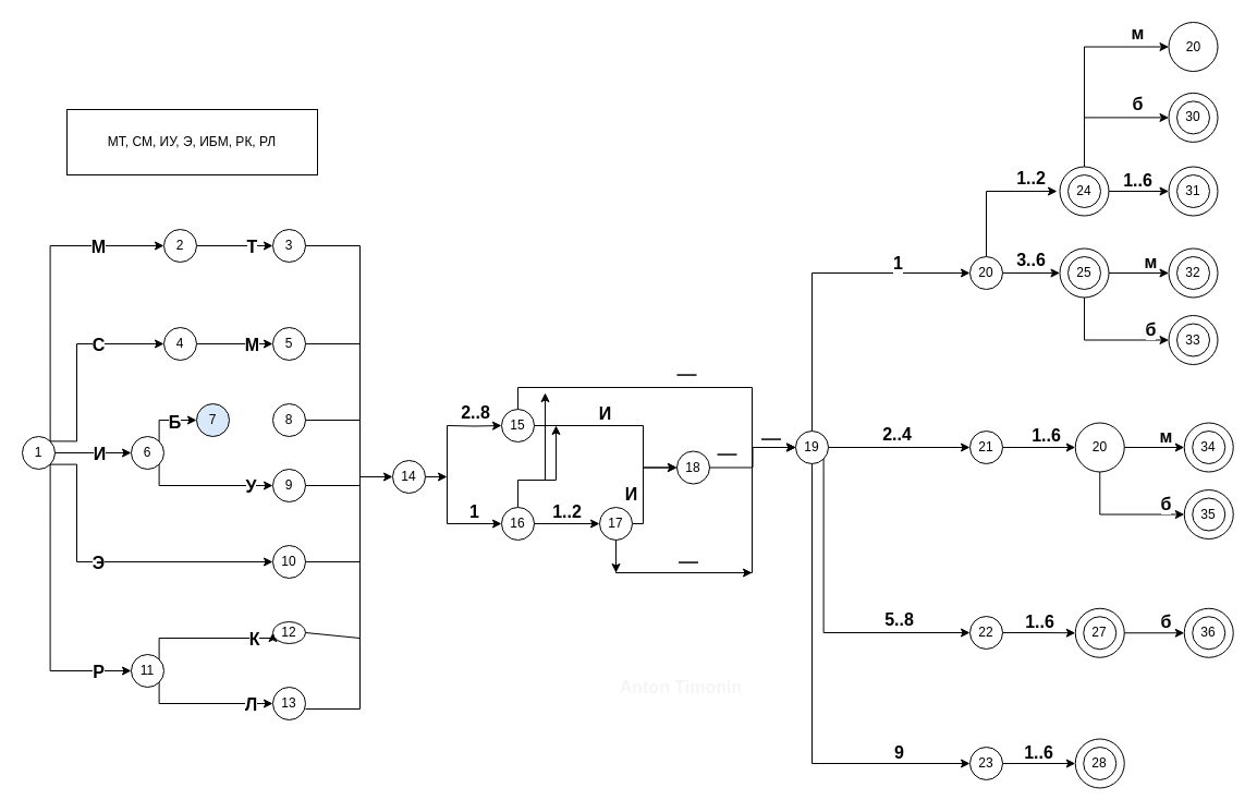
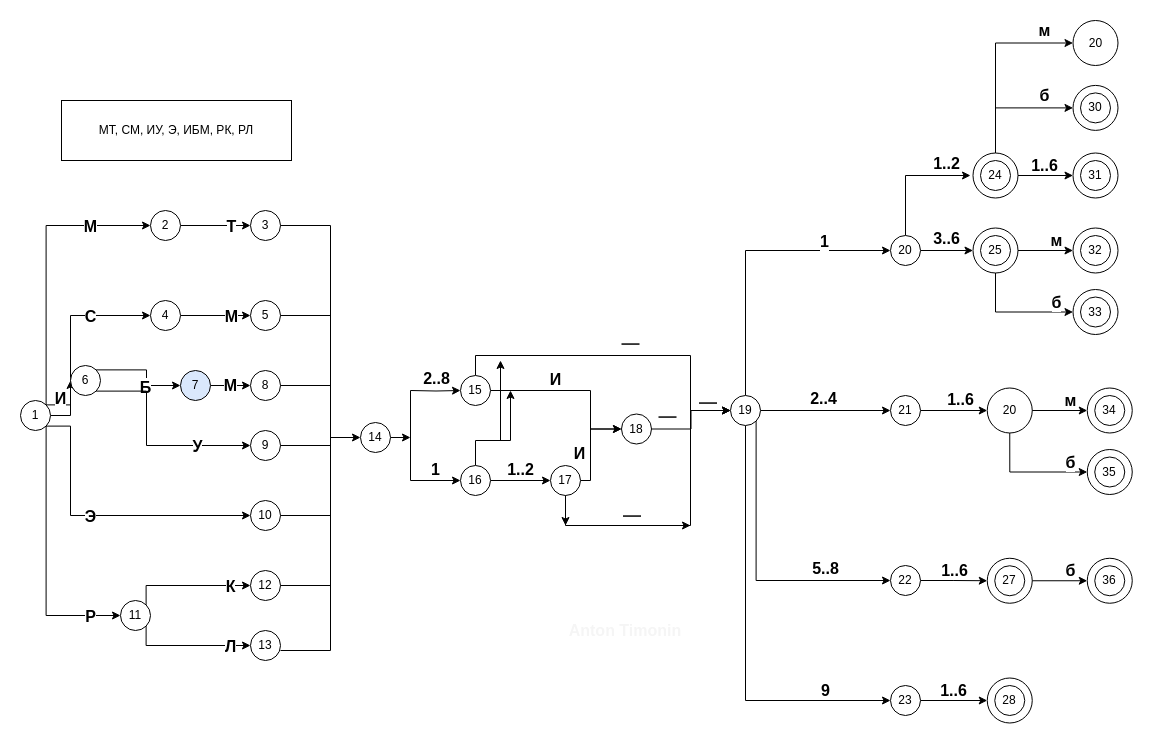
+ <mxCell id="42" style="edgeStyle=orthogonalEdgeStyle;rounded=0;orthogonalLoop=1;jettySize=auto;html=1;exitX=1;exitY=0.5;exitDx=0;exitDy=0;entryX=0;entryY=0.5;entryDx=0;entryDy=0;" parent="1" source="44" target="46" edge="1"><mxGeometry relative="1" as="geometry" /></mxCell>
+ <mxCell id="43" value="М" style="text;html=1;align=center;verticalAlign=middle;resizable=0;points=[];labelBackgroundColor=#ffffff;fontStyle=1;fontSize=16;" parent="42" vertex="1" connectable="0"><mxGeometry x="-0.05" y="1" relative="1" as="geometry"><mxPoint as="offset" /></mxGeometry></mxCell>
- <mxCell id="33" value="6" style="ellipse;whiteSpace=wrap;html=1;aspect=fixed;" parent="1" vertex="1"><mxGeometry x="120" y="400" width="30" height="30" as="geometry" /></mxCell>
+ <mxCell id="33" value="6" style="ellipse;whiteSpace=wrap;html=1;aspect=fixed;" parent="1" vertex="1"><mxGeometry x="70" y="365" width="30" height="30" as="geometry" /></mxCell>
- <mxCell id="50" value="12" style="ellipse;whiteSpace=wrap;html=1;aspect=fixed;" parent="1" vertex="1"><mxGeometry x="250" y="570" width="30" height="20" as="geometry" /></mxCell>
+ <mxCell id="50" value="12" style="ellipse;whiteSpace=wrap;html=1;aspect=fixed;" parent="1" vertex="1"><mxGeometry x="250" y="570" width="30" height="30" as="geometry" /></mxCell>
